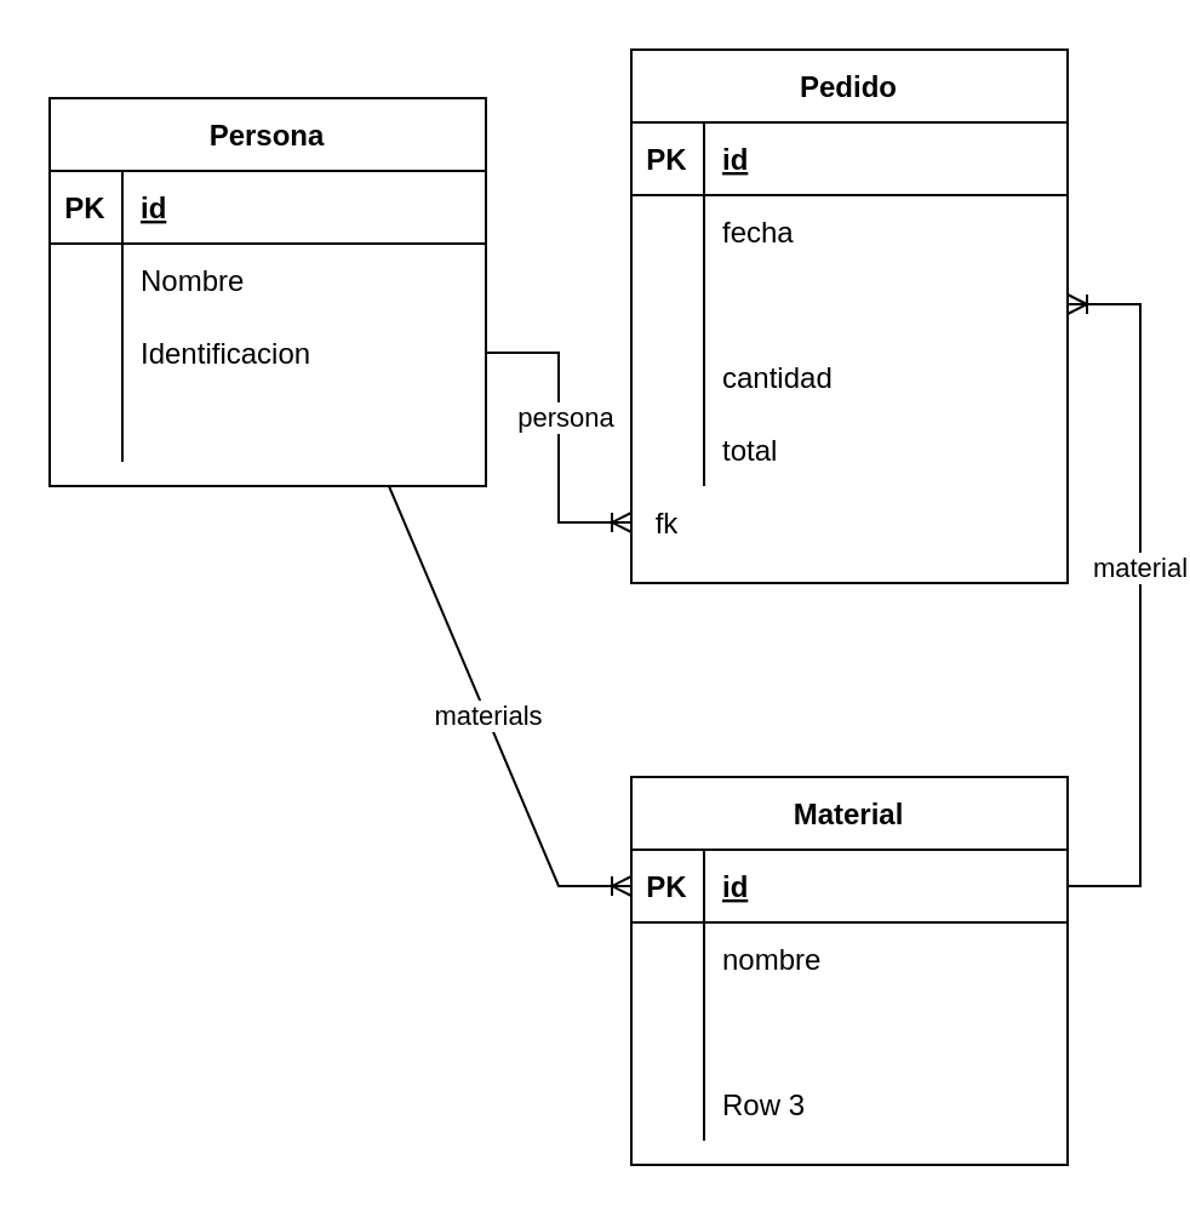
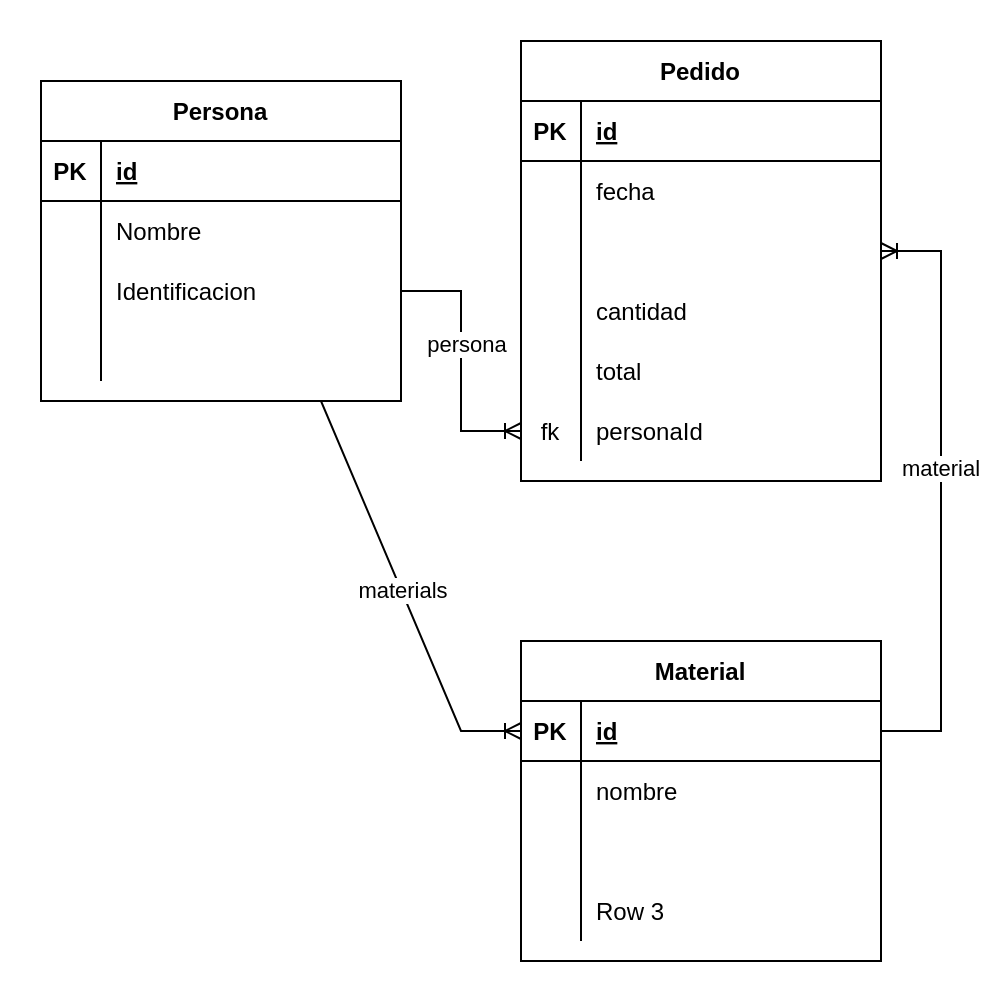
+ <mxCell id="32" value="personaId" style="shape=partialRectangle;connectable=0;fillColor=none;top=0;left=0;bottom=0;right=0;align=left;spacingLeft=6;overflow=hidden;" parent="30" vertex="1"><mxGeometry x="30" width="150" height="30" as="geometry"><mxRectangle width="150" height="30" as="alternateBounds" /></mxGeometry></mxCell>
